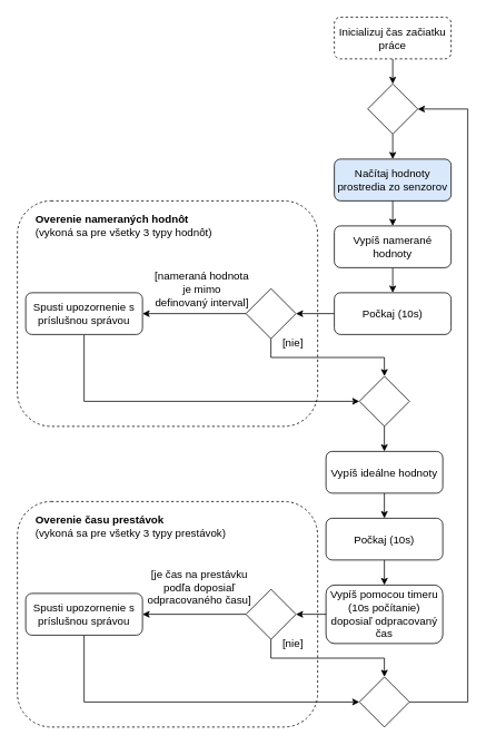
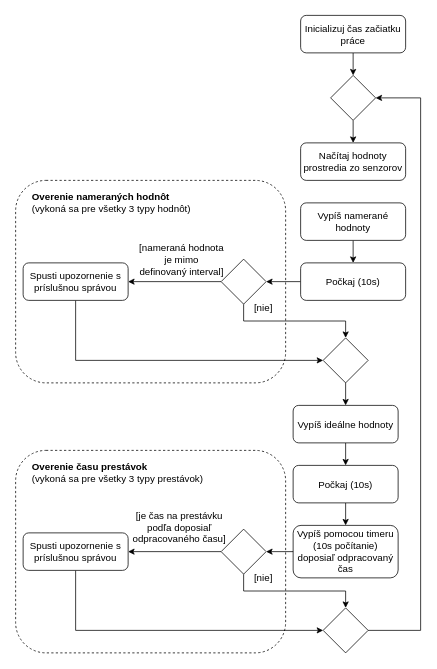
- <mxCell id="4" value="&lt;font style=&quot;font-size: 13px&quot;&gt;Inicializuj čas začiatku práce&lt;/font&gt;" style="rounded=1;whiteSpace=wrap;html=1;fillColor=#FFFFFF;fontStyle=0;dashed=1;" vertex="1" parent="1"><mxGeometry x="400" y="20" width="140" height="50" as="geometry" /></mxCell>
+ <mxCell id="4" value="&lt;font style=&quot;font-size: 13px&quot;&gt;Inicializuj čas začiatku práce&lt;/font&gt;" style="rounded=1;whiteSpace=wrap;html=1;fillColor=#FFFFFF;fontStyle=0;" vertex="1" parent="1"><mxGeometry x="400" y="20" width="140" height="50" as="geometry" /></mxCell>
- <mxCell id="7" value="&lt;font style=&quot;font-size: 13px&quot;&gt;Načítaj hodnoty prostredia zo senzorov&lt;/font&gt;" style="rounded=1;whiteSpace=wrap;html=1;fillColor=#dae8fc;fontStyle=0;" vertex="1" parent="1"><mxGeometry x="400" y="190" width="140" height="50" as="geometry" /></mxCell>
+ <mxCell id="7" value="&lt;font style=&quot;font-size: 13px&quot;&gt;Načítaj hodnoty prostredia zo senzorov&lt;/font&gt;" style="rounded=1;whiteSpace=wrap;html=1;fillColor=#FFFFFF;fontStyle=0;" vertex="1" parent="1"><mxGeometry x="400" y="190" width="140" height="50" as="geometry" /></mxCell>
- <mxCell id="8" style="edgeStyle=orthogonalEdgeStyle;rounded=0;orthogonalLoop=1;jettySize=auto;html=1;entryX=0.5;entryY=0;entryDx=0;entryDy=0;fontSize=13;exitX=0.5;exitY=1;exitDx=0;exitDy=0;" edge="1" parent="1" source="7" target="10"><mxGeometry relative="1" as="geometry"><mxPoint x="480" y="250" as="sourcePoint" /></mxGeometry></mxCell>
